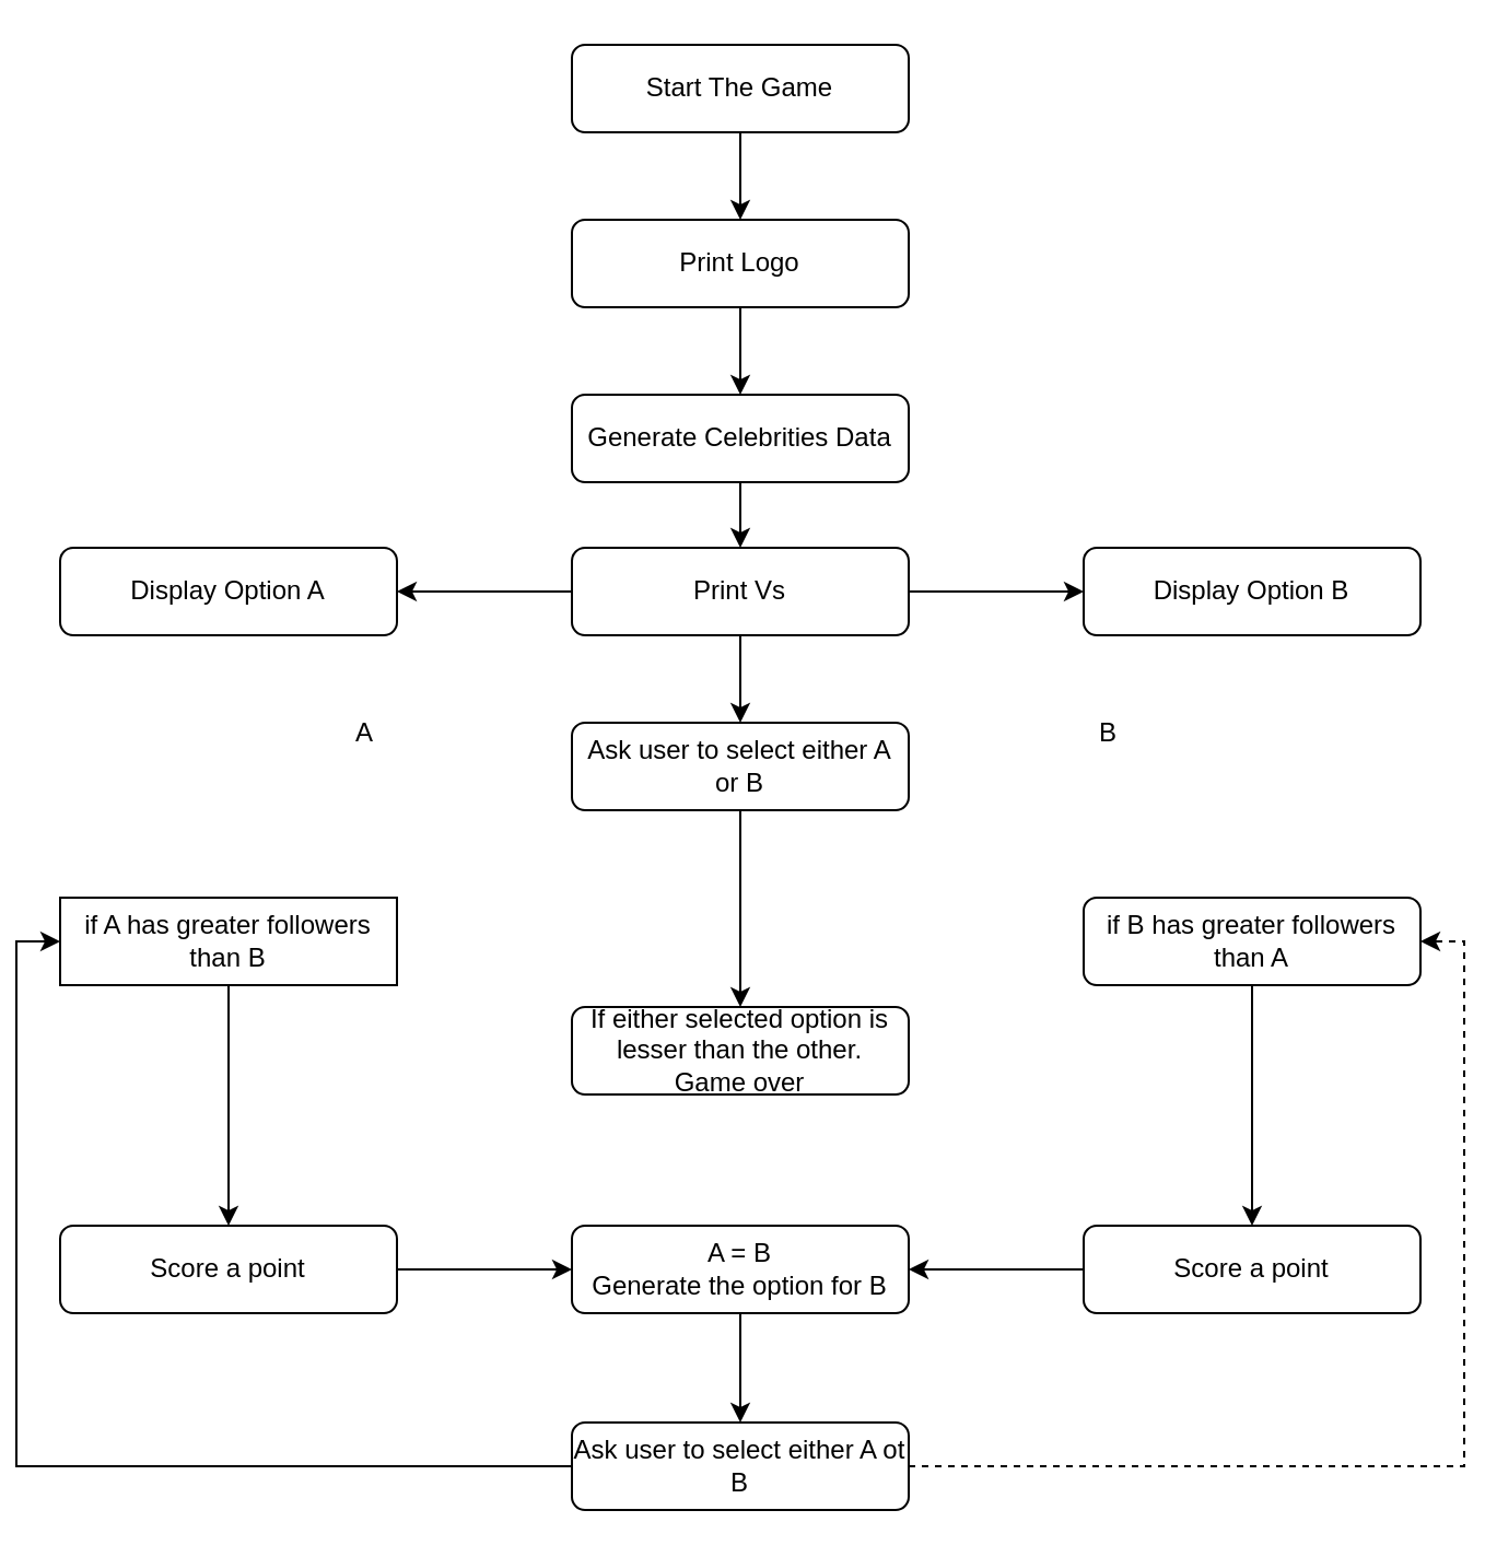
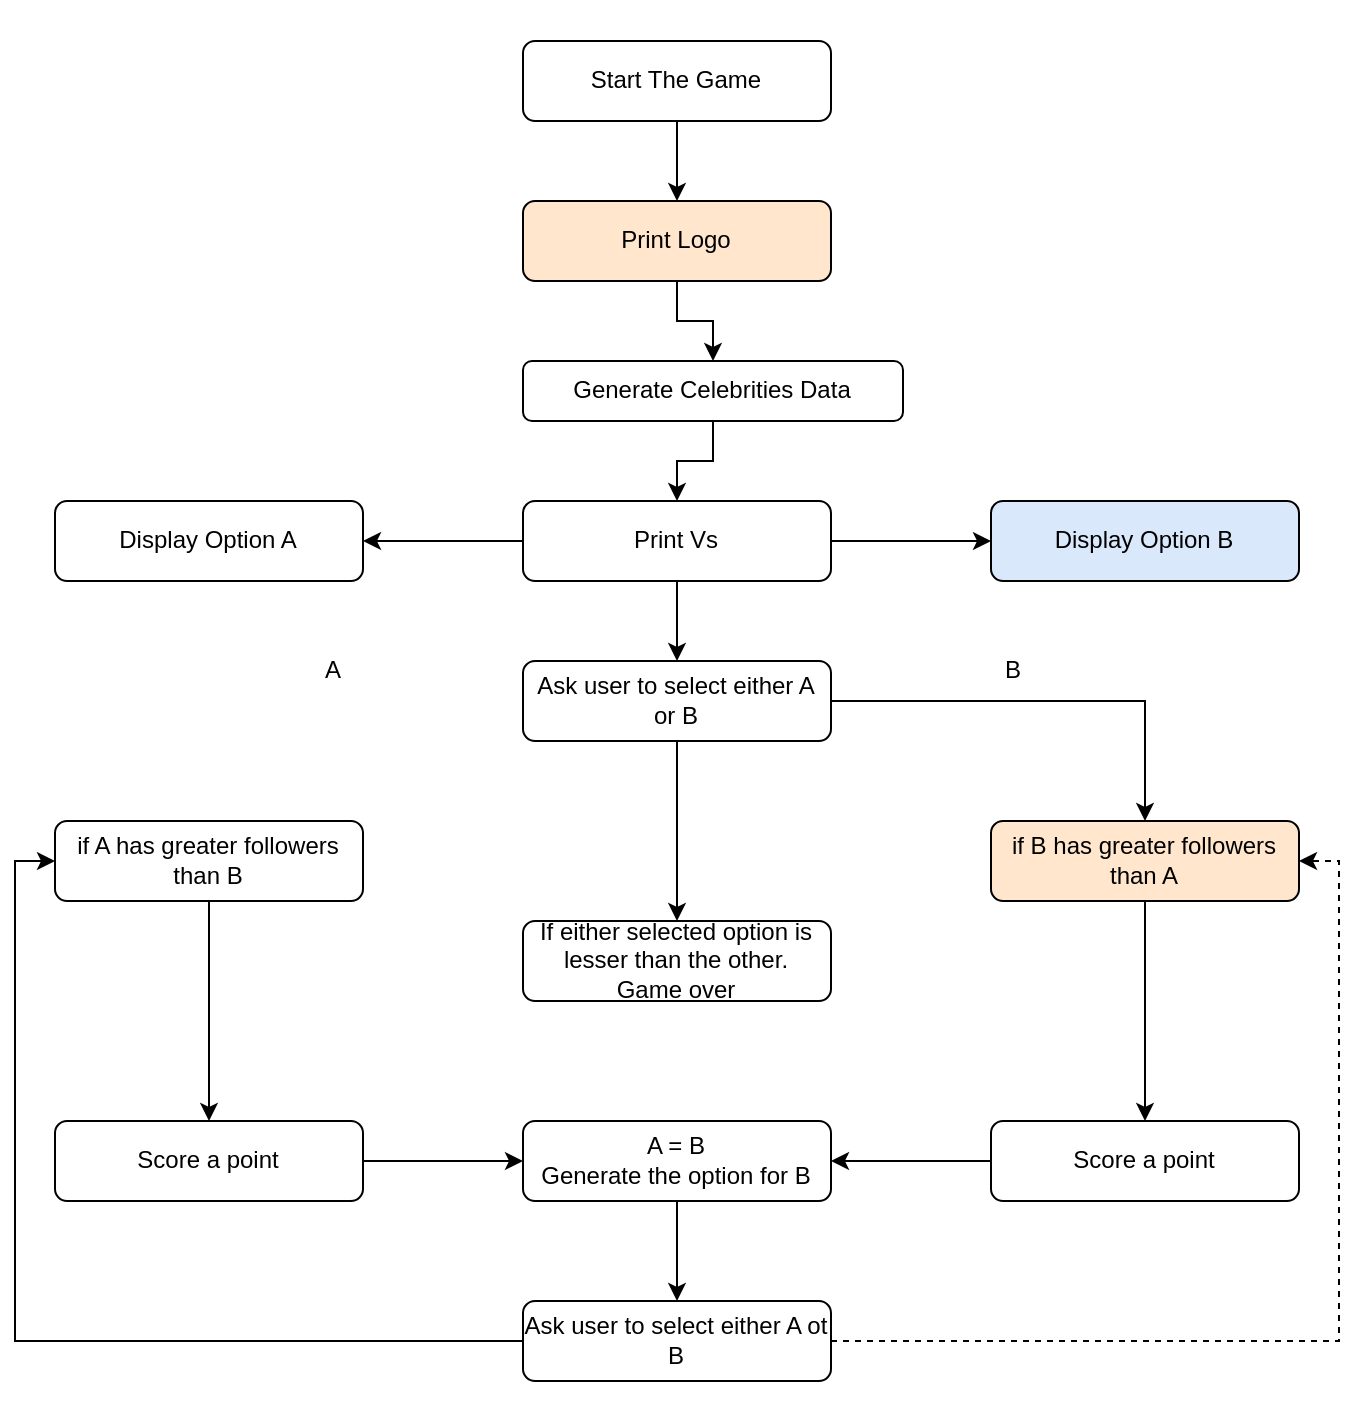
- <mxCell id="5" value="Print Logo" style="rounded=1;whiteSpace=wrap;html=1;" vertex="1" parent="1"><mxGeometry x="254" y="100" width="154" height="40" as="geometry" /></mxCell>
+ <mxCell id="5" value="Print Logo" style="rounded=1;whiteSpace=wrap;html=1;fillColor=#ffe6cc;" vertex="1" parent="1"><mxGeometry x="254" y="100" width="154" height="40" as="geometry" /></mxCell>
- <mxCell id="7" value="Generate Celebrities Data" style="rounded=1;whiteSpace=wrap;html=1;" vertex="1" parent="1"><mxGeometry x="254" y="180" width="154" height="40" as="geometry" /></mxCell>
+ <mxCell id="7" value="Generate Celebrities Data" style="rounded=1;whiteSpace=wrap;html=1;" vertex="1" parent="1"><mxGeometry x="254" y="180" width="190" height="30" as="geometry" /></mxCell>
- <mxCell id="31" value="Display Option B" style="rounded=1;whiteSpace=wrap;html=1;" vertex="1" parent="1"><mxGeometry x="488" y="250" width="154" height="40" as="geometry" /></mxCell>
+ <mxCell id="31" value="Display Option B" style="rounded=1;whiteSpace=wrap;html=1;fillColor=#dae8fc;" vertex="1" parent="1"><mxGeometry x="488" y="250" width="154" height="40" as="geometry" /></mxCell>
+ <mxCell id="12" value="" style="edgeStyle=orthogonalEdgeStyle;rounded=0;orthogonalLoop=1;jettySize=auto;html=1;" edge="1" parent="1" source="14" target="22"><mxGeometry relative="1" as="geometry" /></mxCell>
- <mxCell id="16" value="if A has greater followers than B" style="whiteSpace=wrap;html=1;rounded=0;" vertex="1" parent="1"><mxGeometry x="20" y="410" width="154" height="40" as="geometry" /></mxCell>
+ <mxCell id="16" value="if A has greater followers than B" style="rounded=1;whiteSpace=wrap;html=1;" vertex="1" parent="1"><mxGeometry x="20" y="410" width="154" height="40" as="geometry" /></mxCell>
- <mxCell id="22" value="if B has greater followers than A" style="rounded=1;whiteSpace=wrap;html=1;" vertex="1" parent="1"><mxGeometry x="488" y="410" width="154" height="40" as="geometry" /></mxCell>
+ <mxCell id="22" value="if B has greater followers than A" style="rounded=1;whiteSpace=wrap;html=1;fillColor=#ffe6cc;" vertex="1" parent="1"><mxGeometry x="488" y="410" width="154" height="40" as="geometry" /></mxCell>
